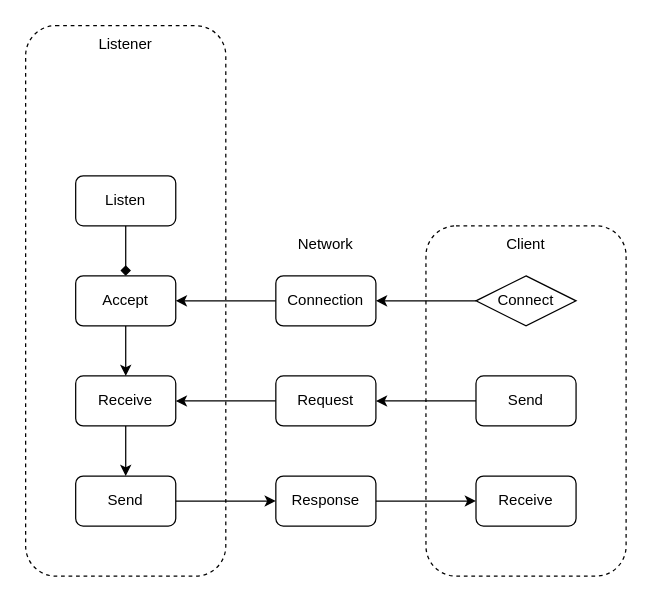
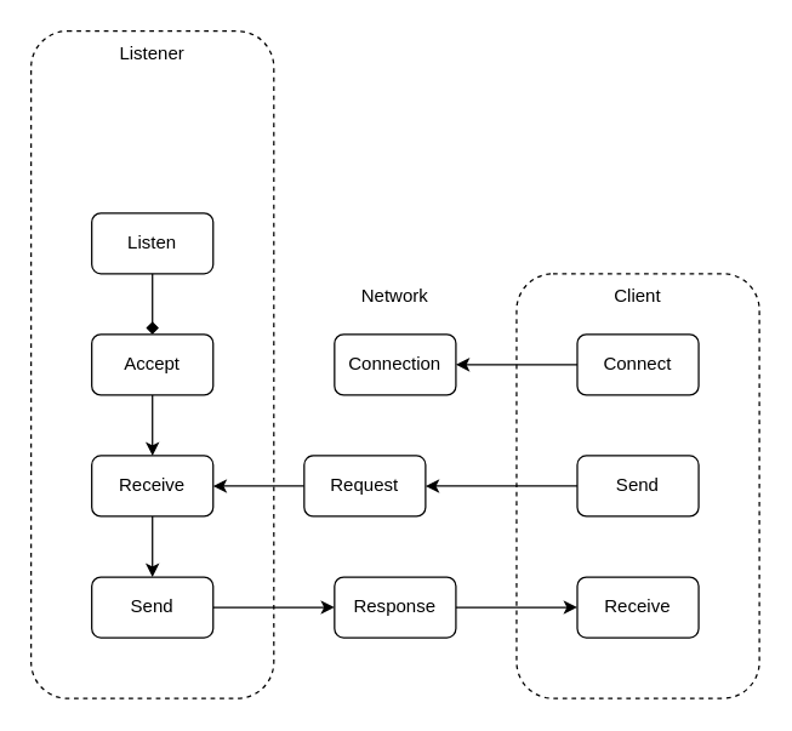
- <mxCell id="14" style="edgeStyle=orthogonalEdgeStyle;rounded=0;orthogonalLoop=1;jettySize=auto;html=1;entryX=1;entryY=0.5;entryDx=0;entryDy=0;" parent="1" source="15" target="5" edge="1"><mxGeometry relative="1" as="geometry" /></mxCell>
- <mxCell id="21" value="Connect" style="rhombus;whiteSpace=wrap;html=1;" parent="1" vertex="1"><mxGeometry x="380" y="220" width="80" height="40" as="geometry" /></mxCell>
+ <mxCell id="21" value="Connect" style="rounded=1;whiteSpace=wrap;html=1;" parent="1" vertex="1"><mxGeometry x="380" y="220" width="80" height="40" as="geometry" /></mxCell>
- <mxCell id="11" value="Request" style="rounded=1;whiteSpace=wrap;html=1;" parent="1" vertex="1"><mxGeometry x="220" y="300" width="80" height="40" as="geometry" /></mxCell>
+ <mxCell id="11" value="Request" style="rounded=1;whiteSpace=wrap;html=1;" parent="1" vertex="1"><mxGeometry x="200" y="300" width="80" height="40" as="geometry" /></mxCell>
